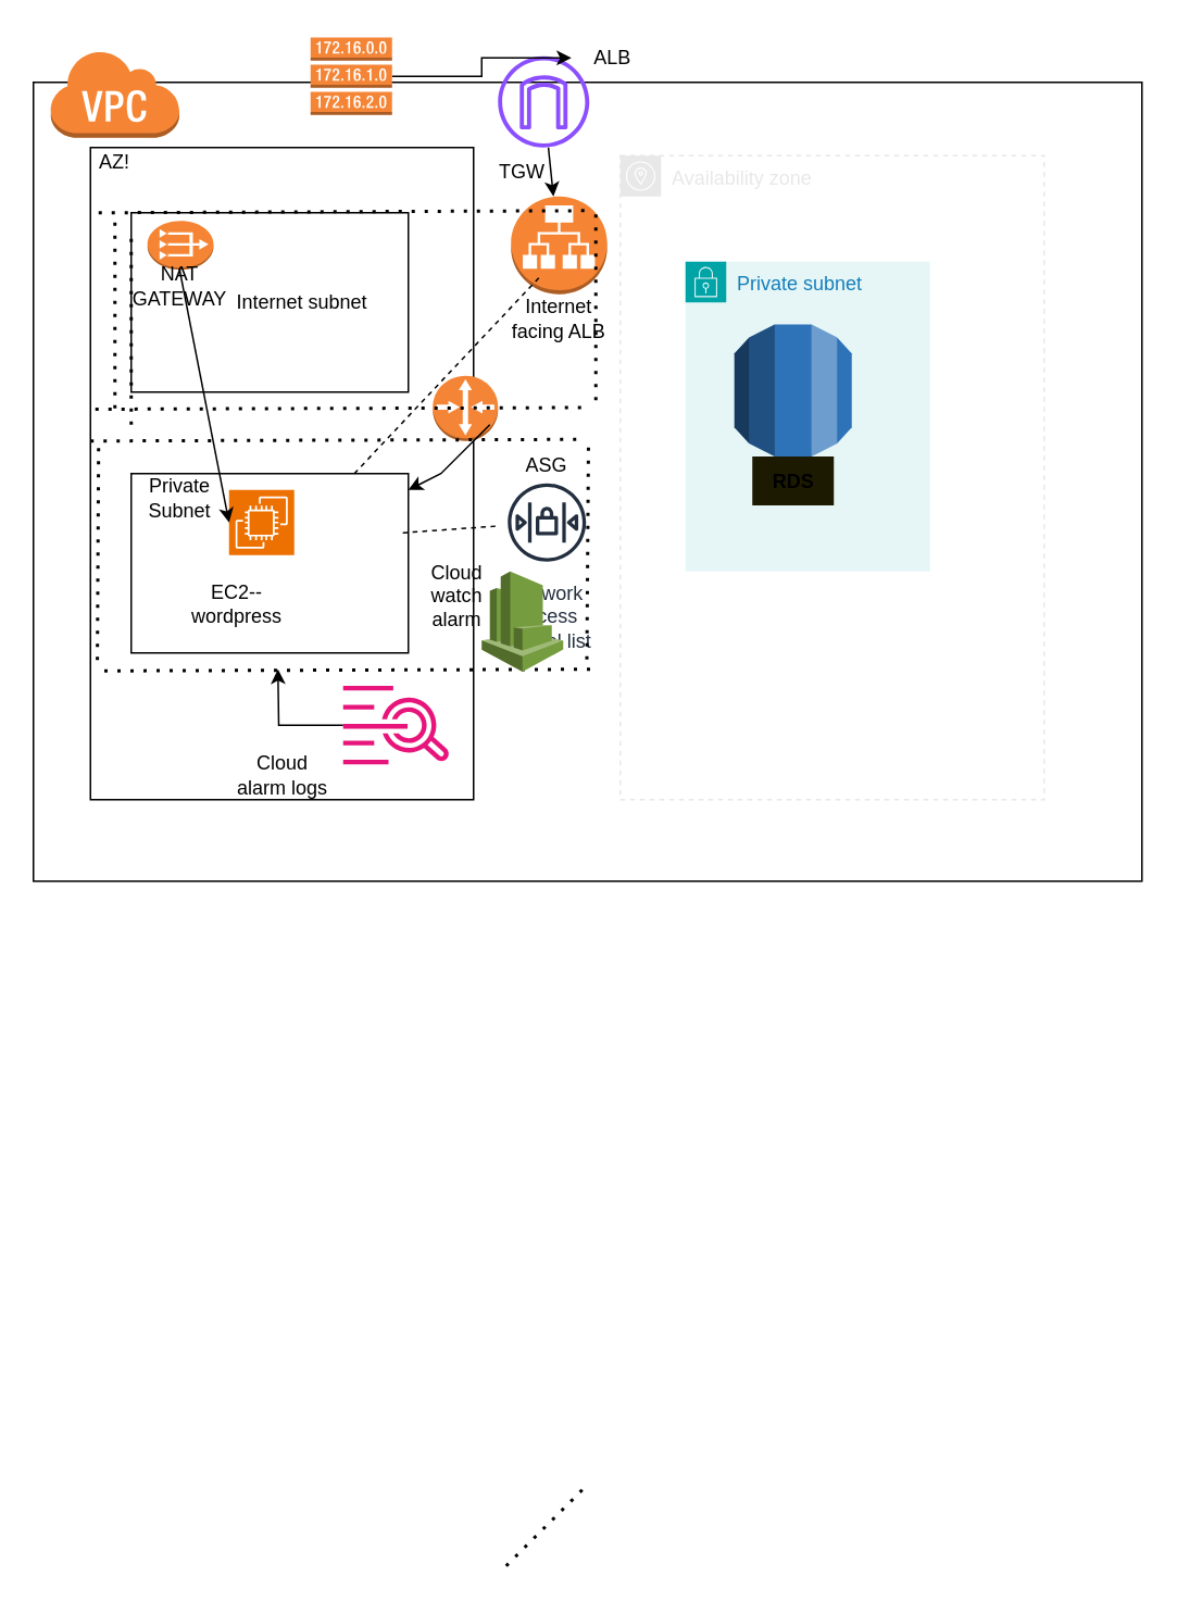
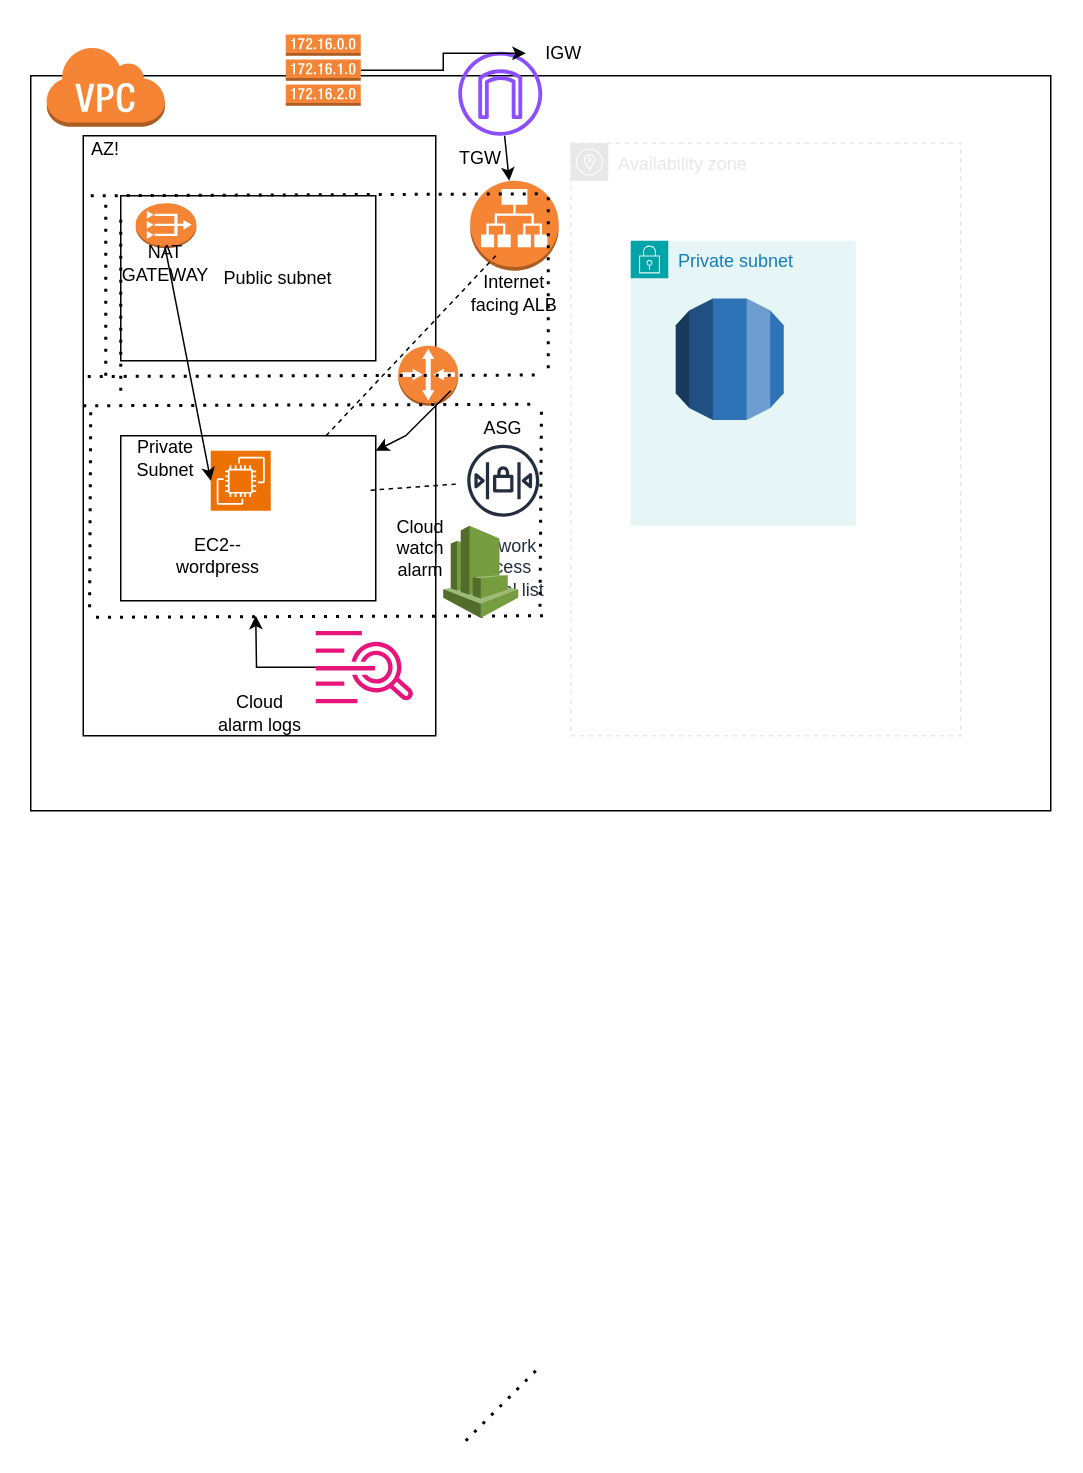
- <mxCell id="13" value="ALB" style="text;html=1;align=center;verticalAlign=middle;resizable=0;points=[];autosize=1;strokeColor=none;fillColor=none;" parent="1" vertex="1"><mxGeometry x="350" y="20" width="50" height="30" as="geometry" /></mxCell>
+ <mxCell id="13" value="IGW" style="text;html=1;align=center;verticalAlign=middle;resizable=0;points=[];autosize=1;strokeColor=none;fillColor=none;" parent="1" vertex="1"><mxGeometry x="350" y="20" width="50" height="30" as="geometry" /></mxCell>
- <mxCell id="20" value="&lt;blockquote style=&quot;margin: 0 0 0 40px; border: none; padding: 0px;&quot;&gt;Internet subnet&lt;/blockquote&gt;" style="rounded=0;whiteSpace=wrap;html=1;" parent="1" vertex="1"><mxGeometry x="80" y="130" width="170" height="110" as="geometry" /></mxCell>
+ <mxCell id="20" value="&lt;blockquote style=&quot;margin: 0 0 0 40px; border: none; padding: 0px;&quot;&gt;Public subnet&lt;/blockquote&gt;" style="rounded=0;whiteSpace=wrap;html=1;" parent="1" vertex="1"><mxGeometry x="80" y="130" width="170" height="110" as="geometry" /></mxCell>
- <mxCell id="6" value="&lt;b&gt;RDS&lt;/b&gt;" style="text;html=1;align=center;verticalAlign=middle;resizable=0;points=[];autosize=1;strokeColor=none;fillColor=#1D1A02;" parent="3" vertex="1"><mxGeometry x="41" y="119.5" width="50" height="30" as="geometry" /></mxCell>
